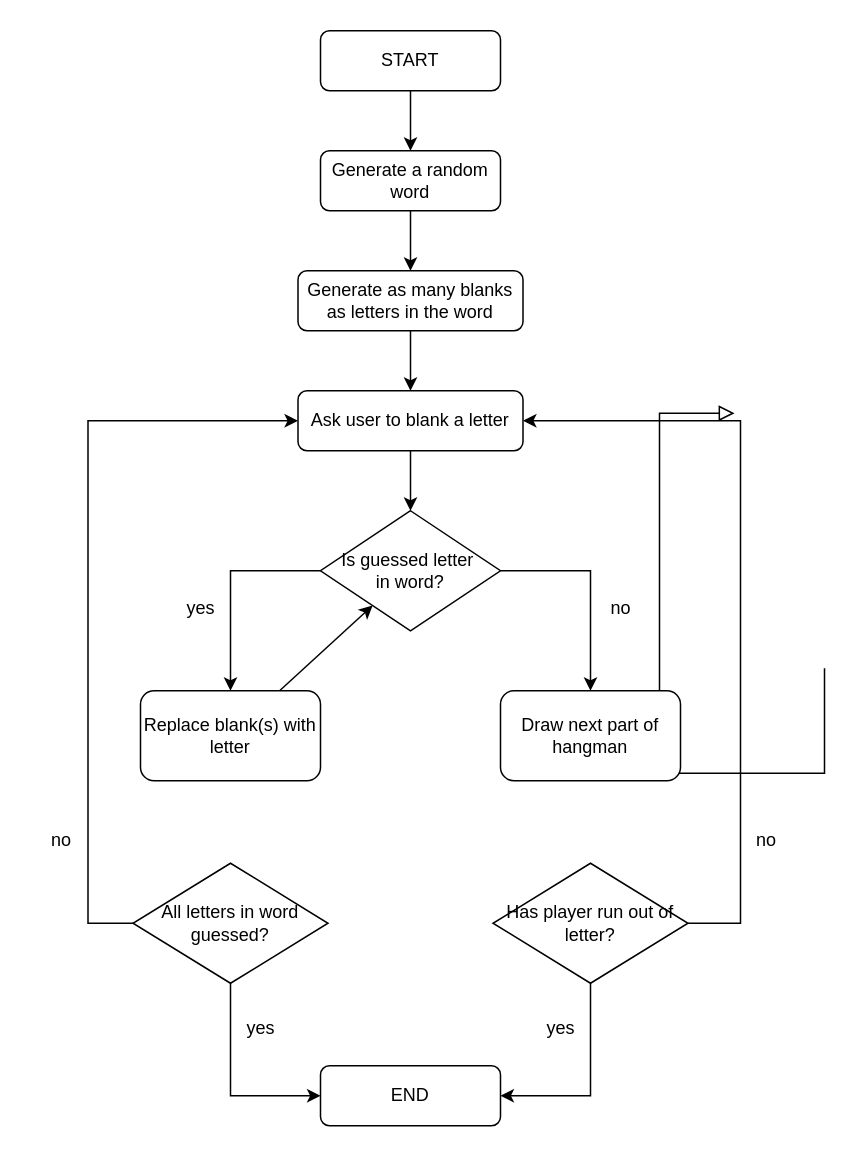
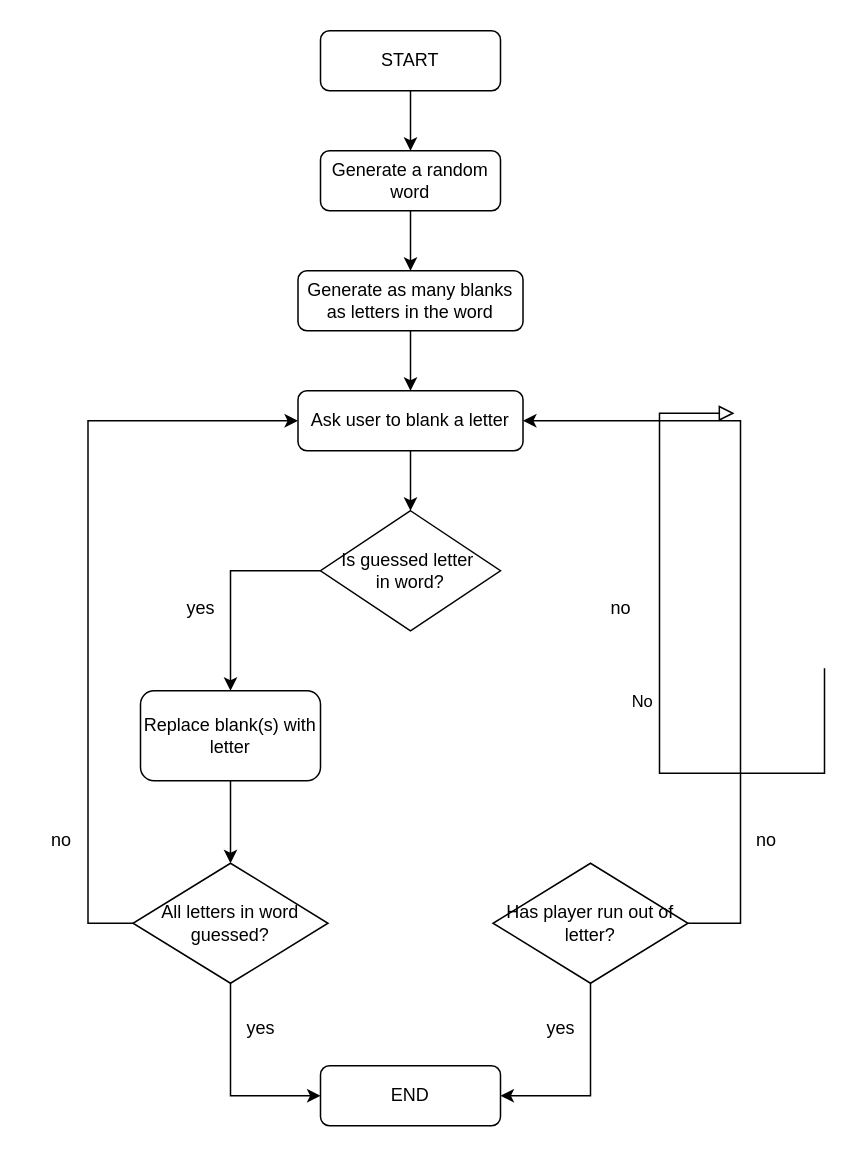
- <mxCell id="14" value="" style="endArrow=classic;html=1;rounded=0;exitX=1;exitY=0.5;exitDx=0;exitDy=0;entryX=0.5;entryY=0;entryDx=0;entryDy=0;" edge="1" parent="1" source="10" target="13"><mxGeometry width="50" height="50" relative="1" as="geometry"><mxPoint x="403" y="350" as="sourcePoint" /><mxPoint x="453" y="300" as="targetPoint" /><Array as="points"><mxPoint x="393" y="380" /></Array></mxGeometry></mxCell>
- <mxCell id="19" value="" style="endArrow=classic;html=1;rounded=0;" edge="1" parent="1" source="12" target="10"><mxGeometry width="50" height="50" relative="1" as="geometry"><mxPoint x="273" y="490" as="sourcePoint" /><mxPoint x="453" y="380" as="targetPoint" /></mxGeometry></mxCell>
+ <mxCell id="19" value="" style="endArrow=classic;html=1;rounded=0;entryX=0.5;entryY=0;entryDx=0;entryDy=0;" edge="1" parent="1" source="12" target="18"><mxGeometry width="50" height="50" relative="1" as="geometry"><mxPoint x="273" y="490" as="sourcePoint" /><mxPoint x="453" y="380" as="targetPoint" /></mxGeometry></mxCell>
- <mxCell id="13" value="Draw next part of hangman" style="rounded=1;whiteSpace=wrap;html=1;" vertex="1" parent="1"><mxGeometry x="333" y="460" width="120" height="60" as="geometry" /></mxCell>
